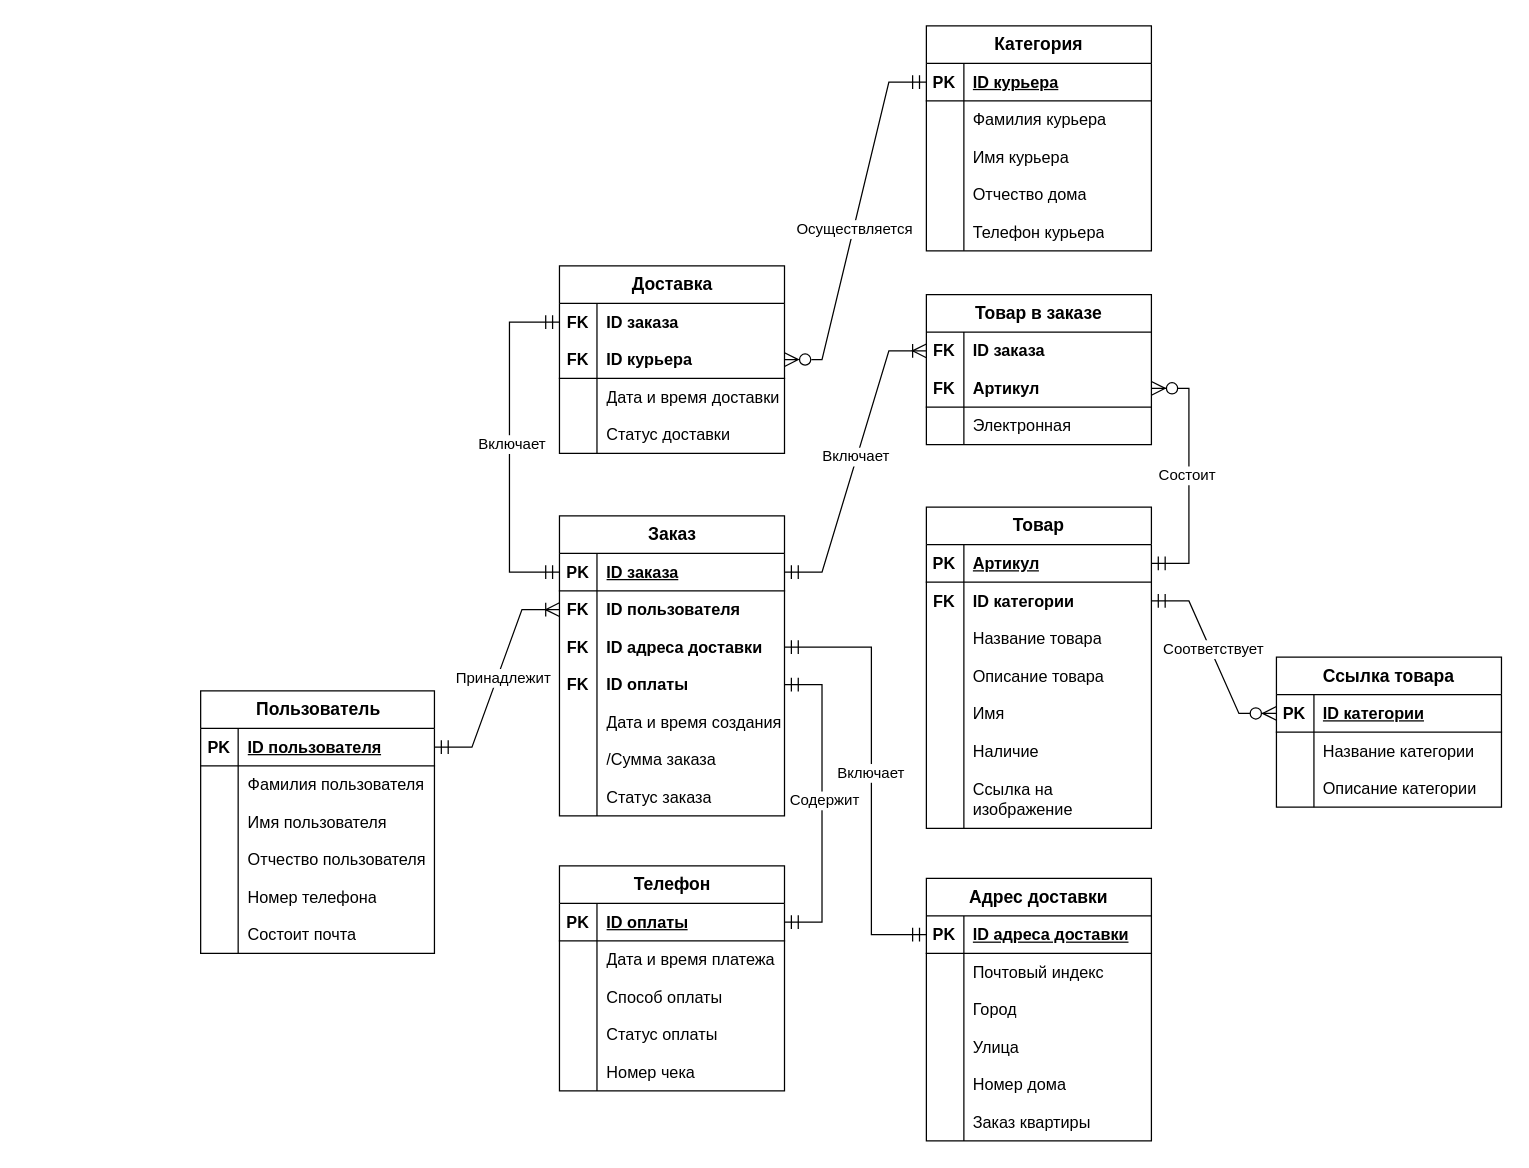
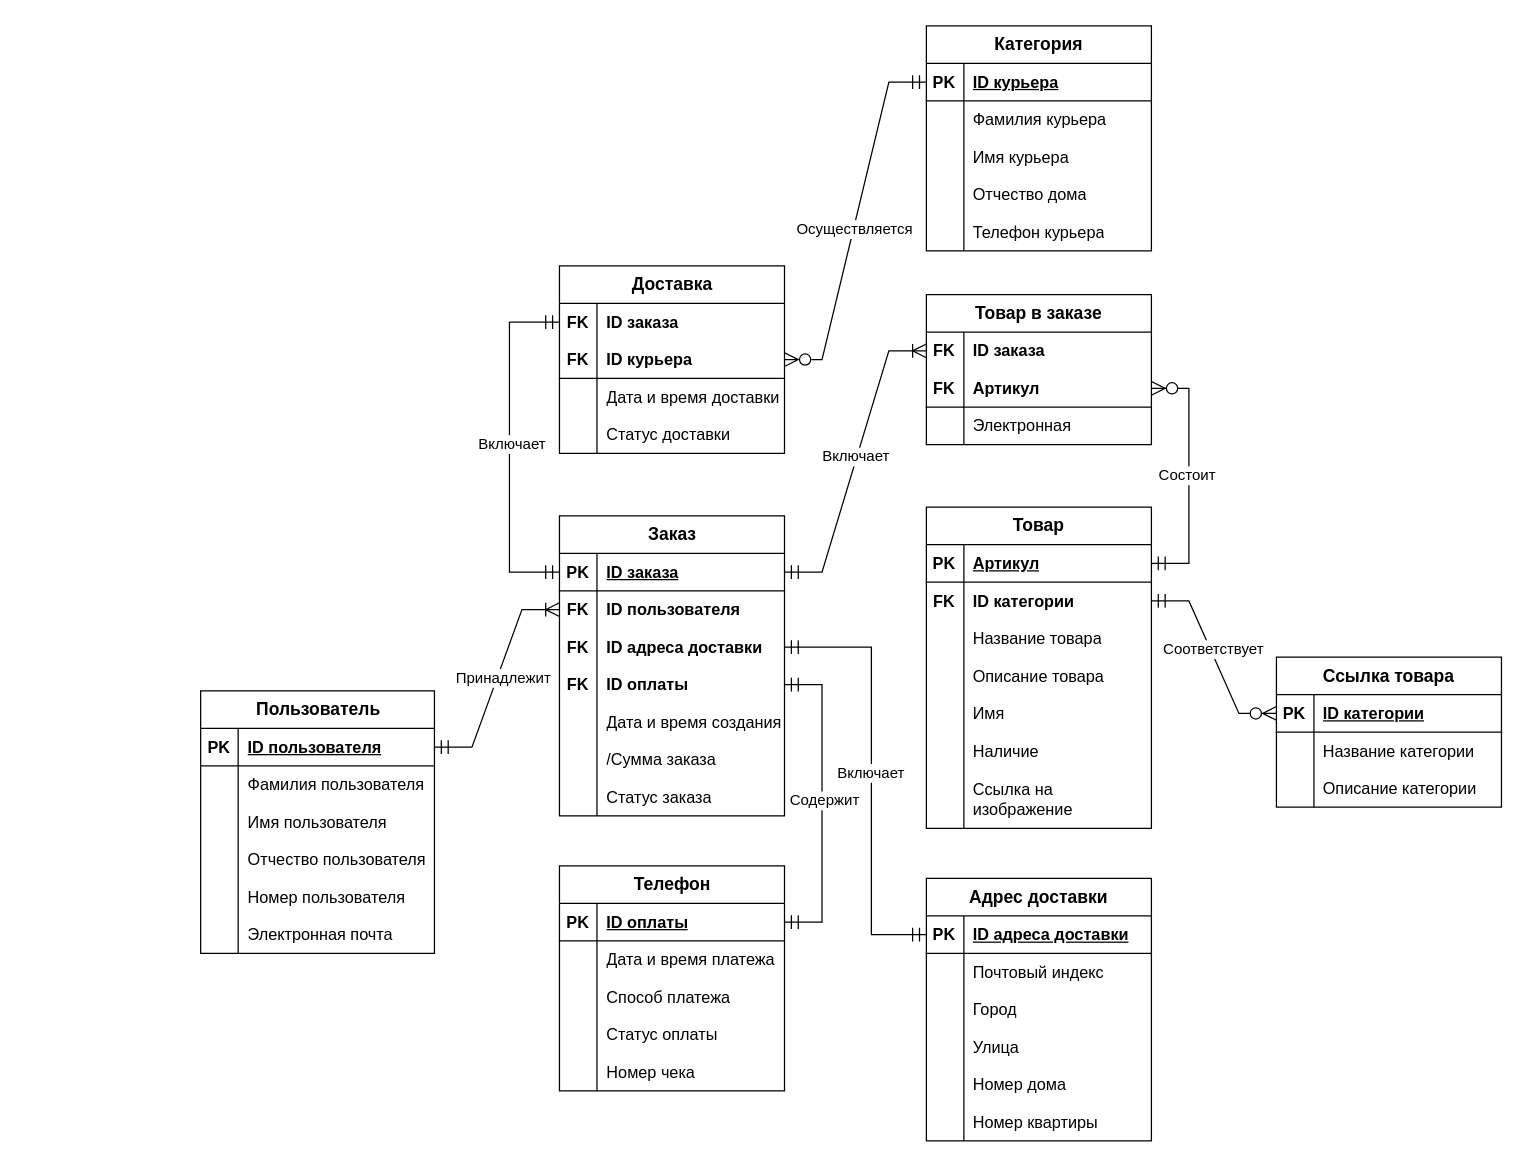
- <mxCell id="17" value="Номер телефона" style="shape=partialRectangle;connectable=0;fillColor=none;top=0;left=0;bottom=0;right=0;align=left;spacingLeft=6;overflow=hidden;whiteSpace=wrap;html=1;fontSize=13;" parent="15" vertex="1"><mxGeometry x="30" width="157" height="30" as="geometry"><mxRectangle width="157" height="30" as="alternateBounds" /></mxGeometry></mxCell>
+ <mxCell id="17" value="Номер пользователя" style="shape=partialRectangle;connectable=0;fillColor=none;top=0;left=0;bottom=0;right=0;align=left;spacingLeft=6;overflow=hidden;whiteSpace=wrap;html=1;fontSize=13;" parent="15" vertex="1"><mxGeometry x="30" width="157" height="30" as="geometry"><mxRectangle width="157" height="30" as="alternateBounds" /></mxGeometry></mxCell>
- <mxCell id="20" value="Состоит почта" style="shape=partialRectangle;connectable=0;fillColor=none;top=0;left=0;bottom=0;right=0;align=left;spacingLeft=6;overflow=hidden;whiteSpace=wrap;html=1;fontSize=13;" parent="18" vertex="1"><mxGeometry x="30" width="157" height="30" as="geometry"><mxRectangle width="157" height="30" as="alternateBounds" /></mxGeometry></mxCell>
+ <mxCell id="20" value="Электронная почта" style="shape=partialRectangle;connectable=0;fillColor=none;top=0;left=0;bottom=0;right=0;align=left;spacingLeft=6;overflow=hidden;whiteSpace=wrap;html=1;fontSize=13;" parent="18" vertex="1"><mxGeometry x="30" width="157" height="30" as="geometry"><mxRectangle width="157" height="30" as="alternateBounds" /></mxGeometry></mxCell>
- <mxCell id="91" value="Способ оплаты" style="shape=partialRectangle;connectable=0;fillColor=none;top=0;left=0;bottom=0;right=0;align=left;spacingLeft=6;overflow=hidden;whiteSpace=wrap;html=1;fontSize=13;" parent="89" vertex="1"><mxGeometry x="30" width="150" height="30" as="geometry"><mxRectangle width="150" height="30" as="alternateBounds" /></mxGeometry></mxCell>
+ <mxCell id="91" value="Способ платежа" style="shape=partialRectangle;connectable=0;fillColor=none;top=0;left=0;bottom=0;right=0;align=left;spacingLeft=6;overflow=hidden;whiteSpace=wrap;html=1;fontSize=13;" parent="89" vertex="1"><mxGeometry x="30" width="150" height="30" as="geometry"><mxRectangle width="150" height="30" as="alternateBounds" /></mxGeometry></mxCell>
- <mxCell id="39" value="Заказ квартиры" style="shape=partialRectangle;connectable=0;fillColor=none;top=0;left=0;bottom=0;right=0;align=left;spacingLeft=6;overflow=hidden;whiteSpace=wrap;html=1;fontSize=13;" parent="37" vertex="1"><mxGeometry x="30" width="150" height="30" as="geometry"><mxRectangle width="150" height="30" as="alternateBounds" /></mxGeometry></mxCell>
+ <mxCell id="39" value="Номер квартиры" style="shape=partialRectangle;connectable=0;fillColor=none;top=0;left=0;bottom=0;right=0;align=left;spacingLeft=6;overflow=hidden;whiteSpace=wrap;html=1;fontSize=13;" parent="37" vertex="1"><mxGeometry x="30" width="150" height="30" as="geometry"><mxRectangle width="150" height="30" as="alternateBounds" /></mxGeometry></mxCell>
